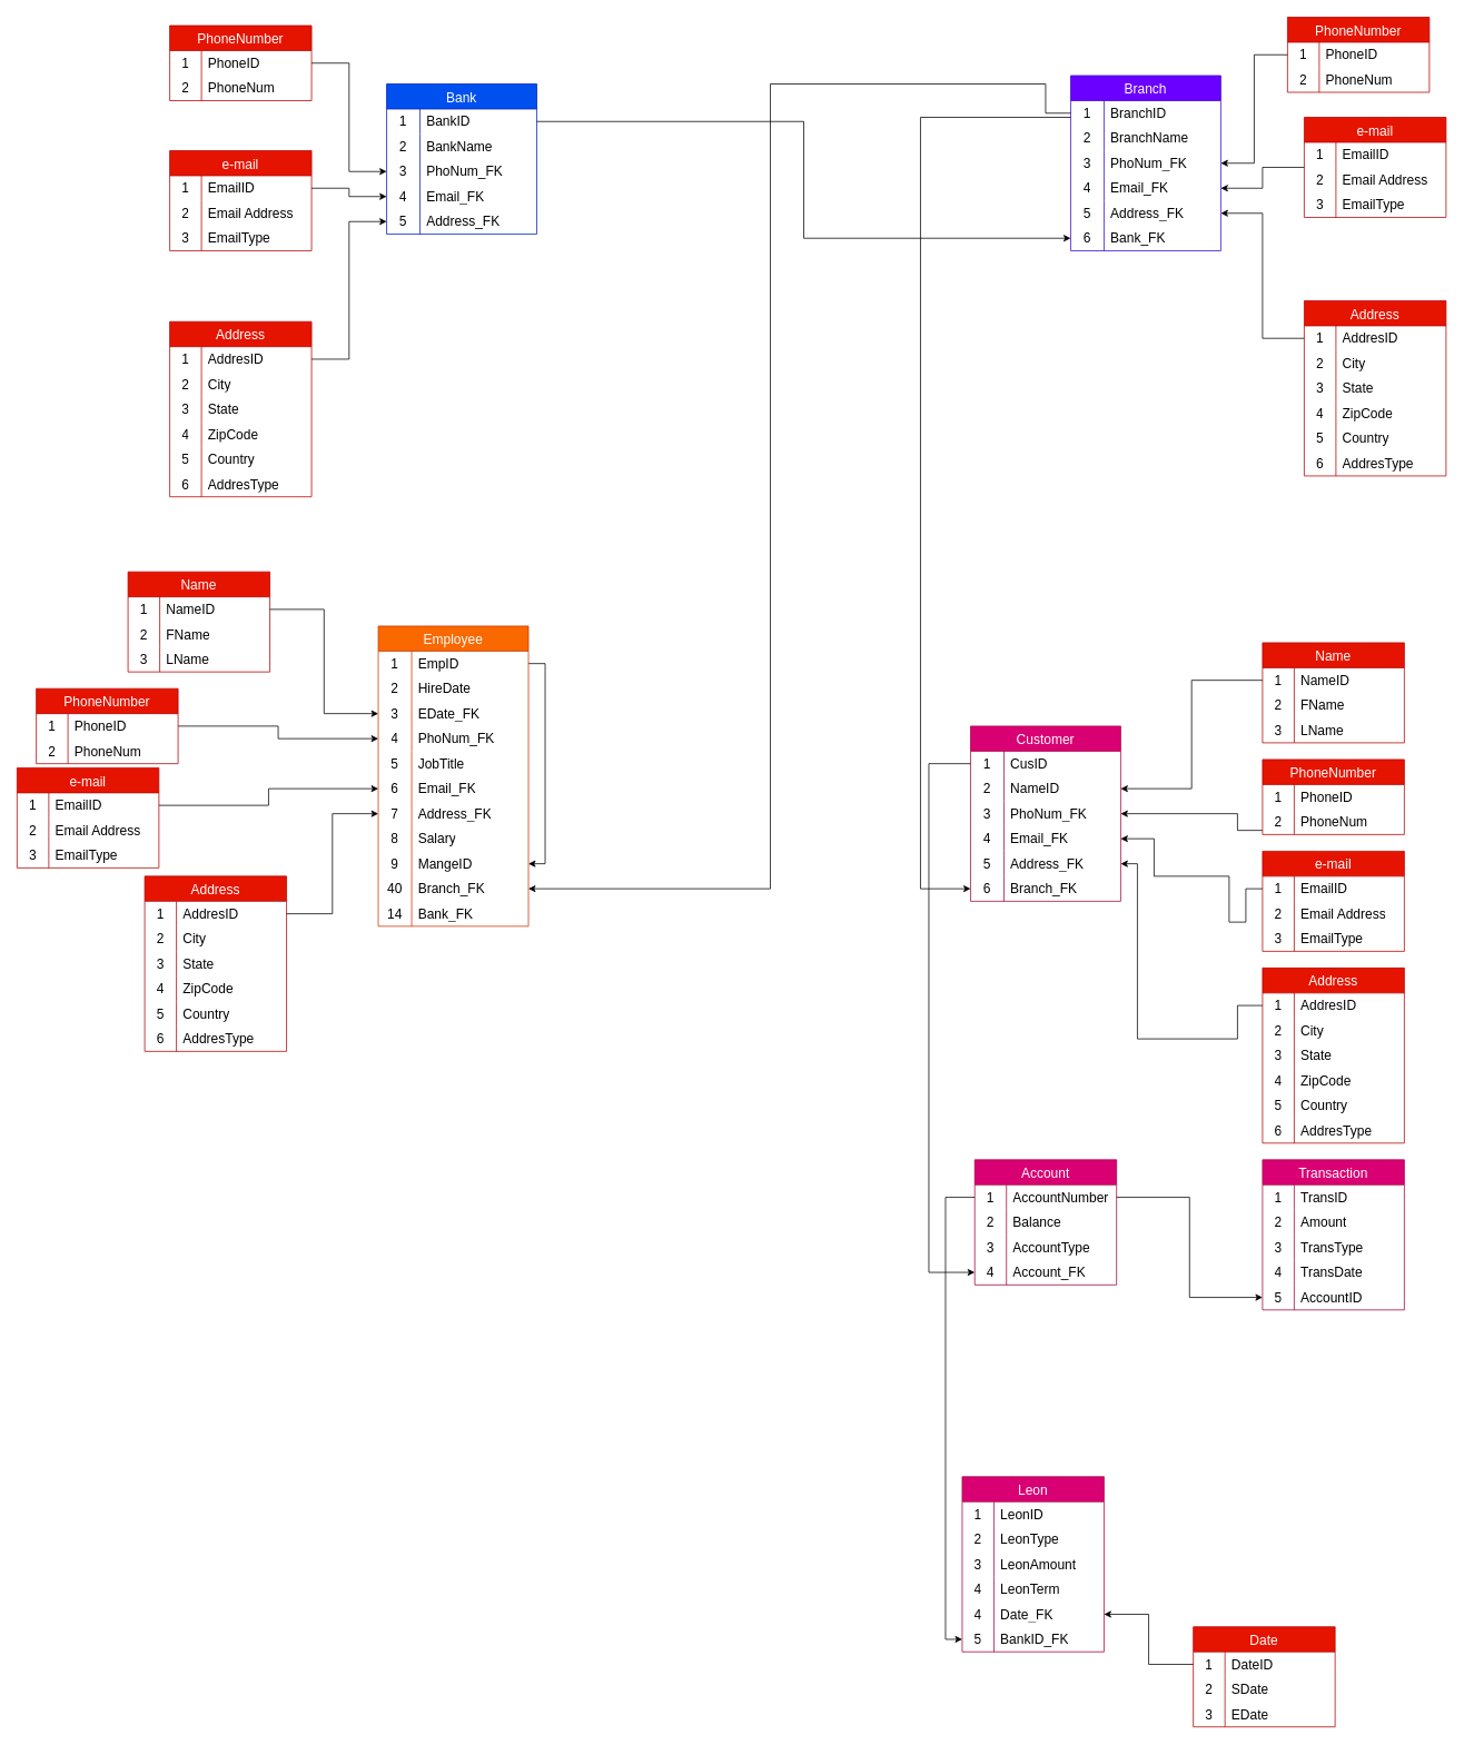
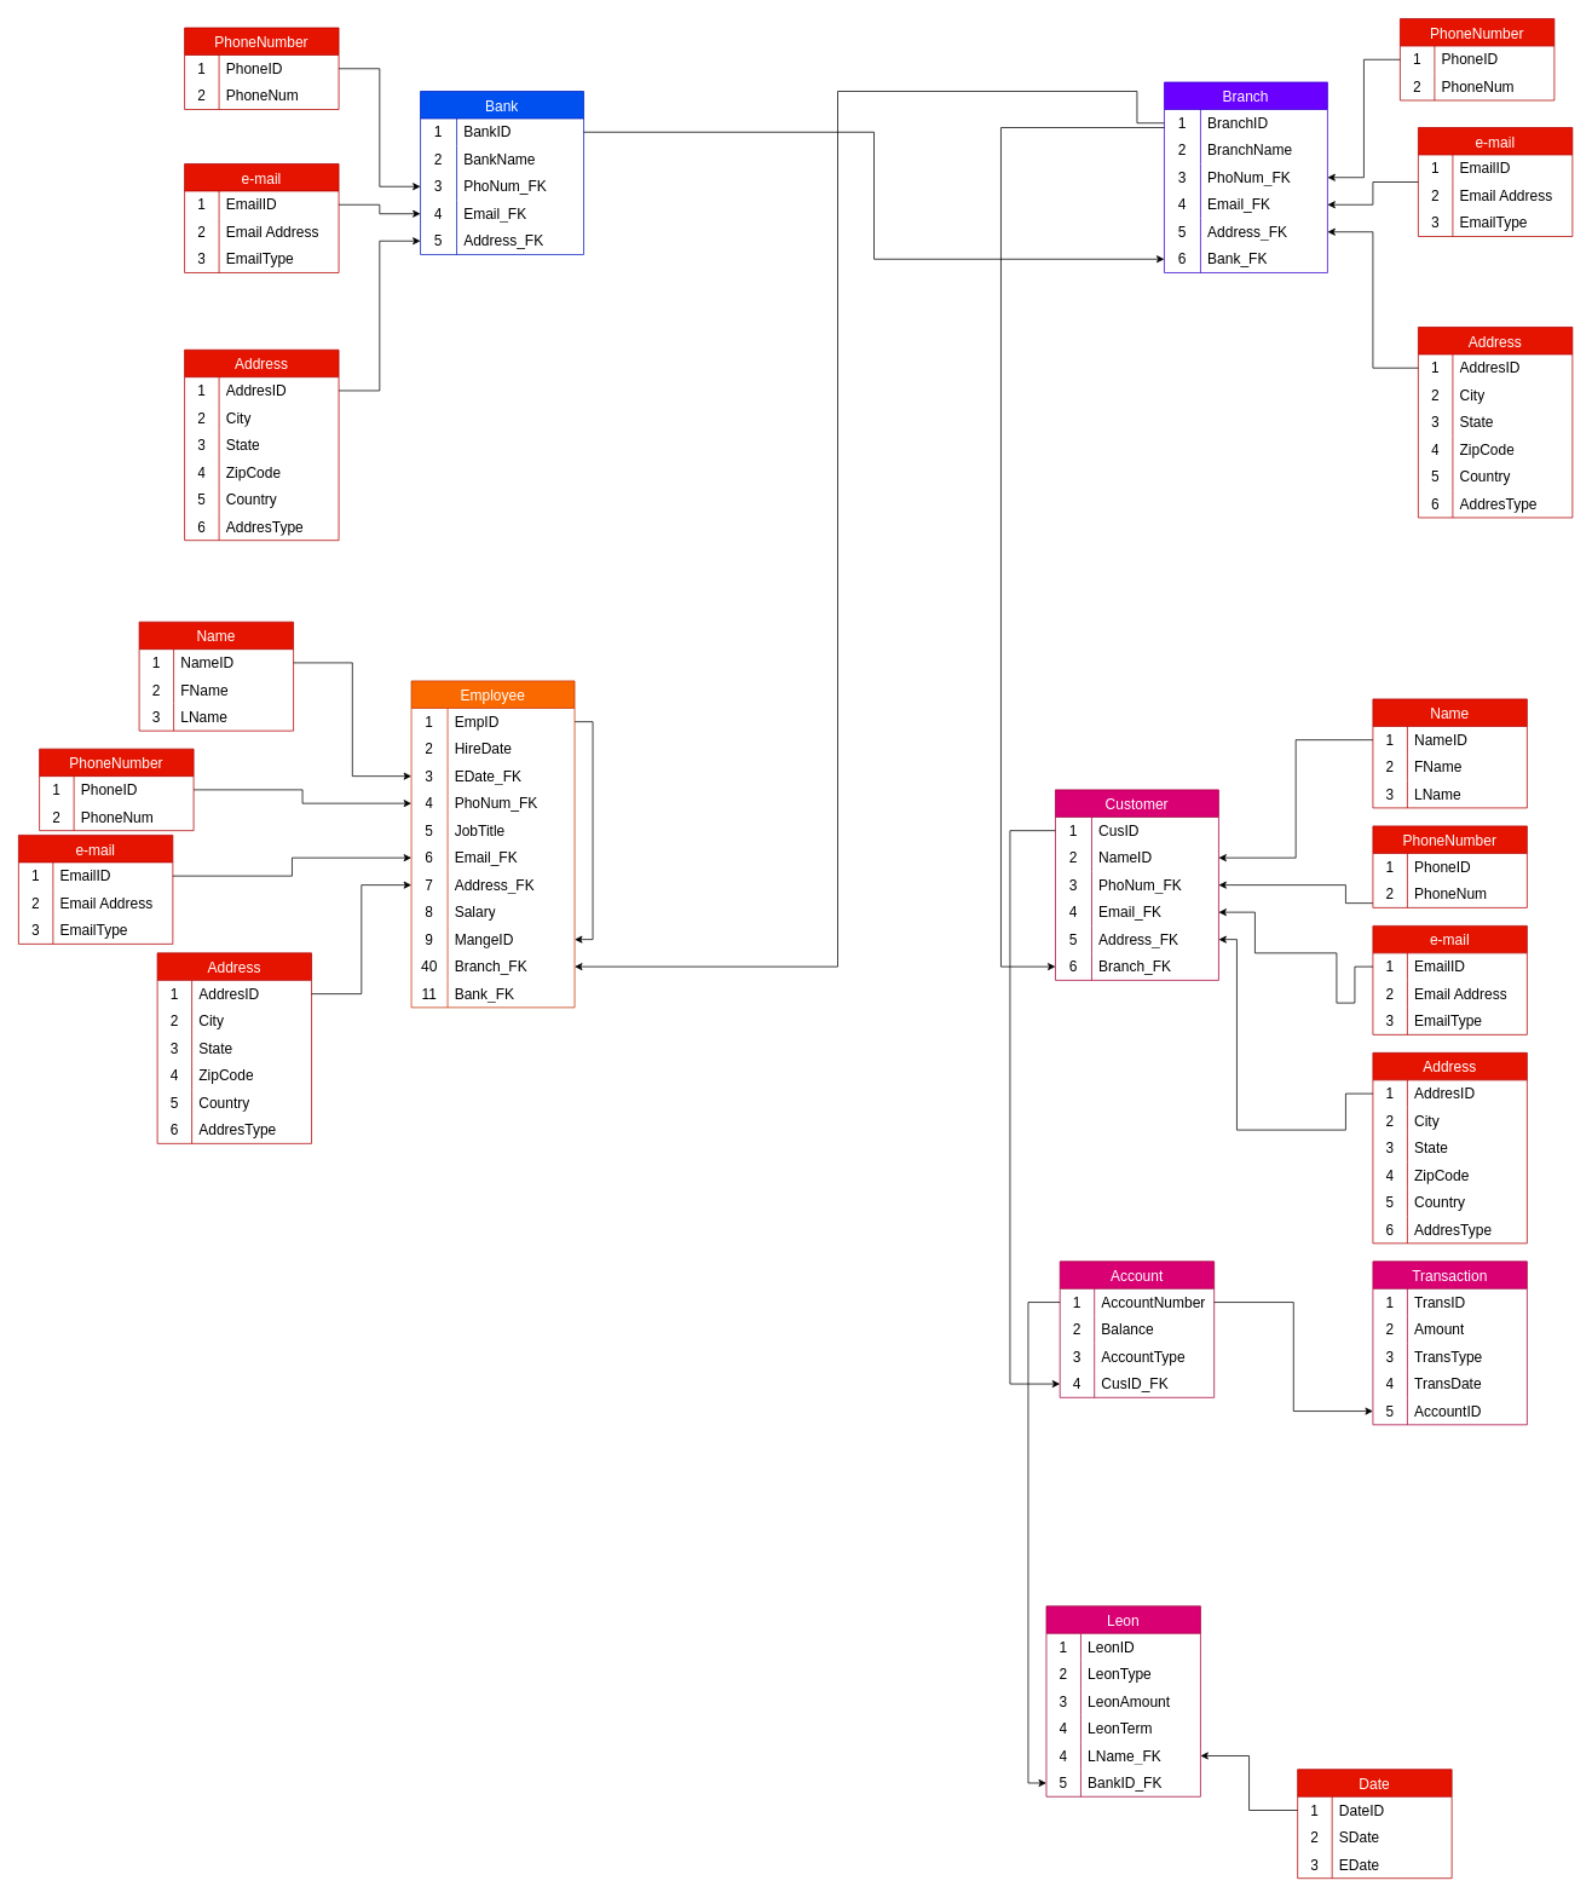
- <mxCell id="281" value="14" style="shape=partialRectangle;html=1;whiteSpace=wrap;connectable=0;fillColor=none;top=0;left=0;bottom=0;right=0;overflow=hidden;strokeColor=inherit;fontSize=16;" vertex="1" parent="280"><mxGeometry width="40" height="30" as="geometry"><mxRectangle width="40" height="30" as="alternateBounds" /></mxGeometry></mxCell>
+ <mxCell id="281" value="11" style="shape=partialRectangle;html=1;whiteSpace=wrap;connectable=0;fillColor=none;top=0;left=0;bottom=0;right=0;overflow=hidden;strokeColor=inherit;fontSize=16;" vertex="1" parent="280"><mxGeometry width="40" height="30" as="geometry"><mxRectangle width="40" height="30" as="alternateBounds" /></mxGeometry></mxCell>
- <mxCell id="199" value="Account_FK" style="shape=partialRectangle;html=1;whiteSpace=wrap;connectable=0;fillColor=none;top=0;left=0;bottom=0;right=0;align=left;spacingLeft=6;overflow=hidden;strokeColor=inherit;fontSize=16;" vertex="1" parent="197"><mxGeometry x="38" width="132" height="30" as="geometry"><mxRectangle width="132" height="30" as="alternateBounds" /></mxGeometry></mxCell>
+ <mxCell id="199" value="CusID_FK" style="shape=partialRectangle;html=1;whiteSpace=wrap;connectable=0;fillColor=none;top=0;left=0;bottom=0;right=0;align=left;spacingLeft=6;overflow=hidden;strokeColor=inherit;fontSize=16;" vertex="1" parent="197"><mxGeometry x="38" width="132" height="30" as="geometry"><mxRectangle width="132" height="30" as="alternateBounds" /></mxGeometry></mxCell>
- <mxCell id="216" value="Date_FK" style="shape=partialRectangle;html=1;whiteSpace=wrap;connectable=0;fillColor=none;top=0;left=0;bottom=0;right=0;align=left;spacingLeft=6;overflow=hidden;strokeColor=inherit;fontSize=16;" vertex="1" parent="214"><mxGeometry x="38" width="132" height="30" as="geometry"><mxRectangle width="132" height="30" as="alternateBounds" /></mxGeometry></mxCell>
+ <mxCell id="216" value="LName_FK" style="shape=partialRectangle;html=1;whiteSpace=wrap;connectable=0;fillColor=none;top=0;left=0;bottom=0;right=0;align=left;spacingLeft=6;overflow=hidden;strokeColor=inherit;fontSize=16;" vertex="1" parent="214"><mxGeometry x="38" width="132" height="30" as="geometry"><mxRectangle width="132" height="30" as="alternateBounds" /></mxGeometry></mxCell>
